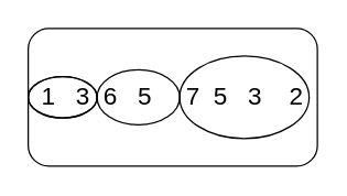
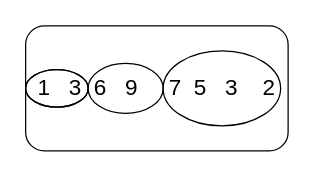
- <mxCell id="2" value="&lt;font style=&quot;font-size: 18px;&quot;&gt;1&amp;nbsp; &amp;nbsp;3&amp;nbsp; 6&amp;nbsp; &amp;nbsp;5&amp;nbsp; &amp;nbsp; &amp;nbsp;7&amp;nbsp; 5&amp;nbsp; &amp;nbsp;3&amp;nbsp; &amp;nbsp; 2&lt;/font&gt;" style="rounded=1;whiteSpace=wrap;html=1;fillColor=none;" vertex="1" parent="1"><mxGeometry x="20" y="20" width="210" height="100" as="geometry" /></mxCell>
+ <mxCell id="2" value="&lt;font style=&quot;font-size: 18px;&quot;&gt;1&amp;nbsp; &amp;nbsp;3&amp;nbsp; 6&amp;nbsp; &amp;nbsp;9&amp;nbsp; &amp;nbsp; &amp;nbsp;7&amp;nbsp; 5&amp;nbsp; &amp;nbsp;3&amp;nbsp; &amp;nbsp; 2&lt;/font&gt;" style="rounded=1;whiteSpace=wrap;html=1;fillColor=none;" vertex="1" parent="1"><mxGeometry x="20" y="20" width="210" height="100" as="geometry" /></mxCell>
